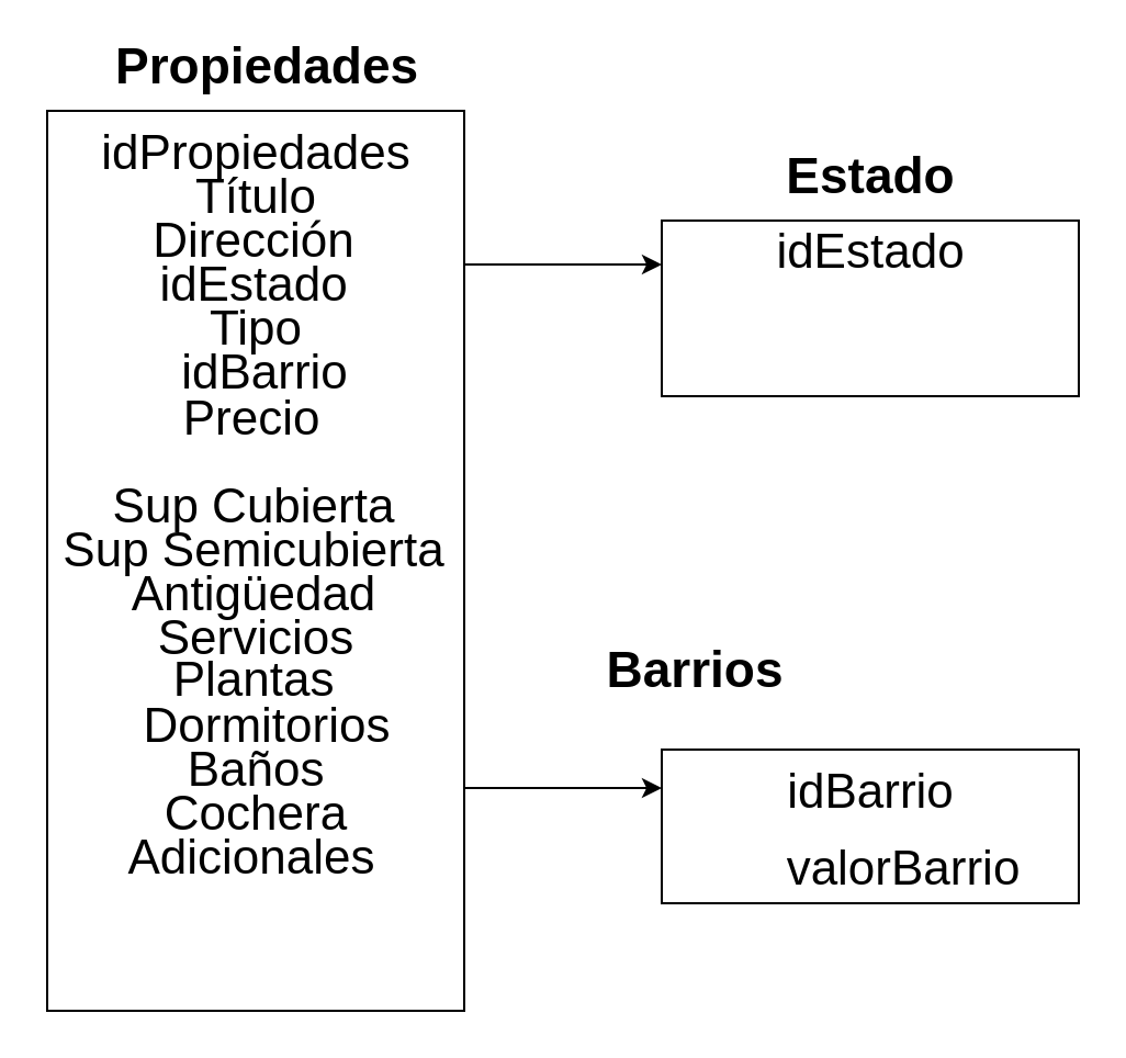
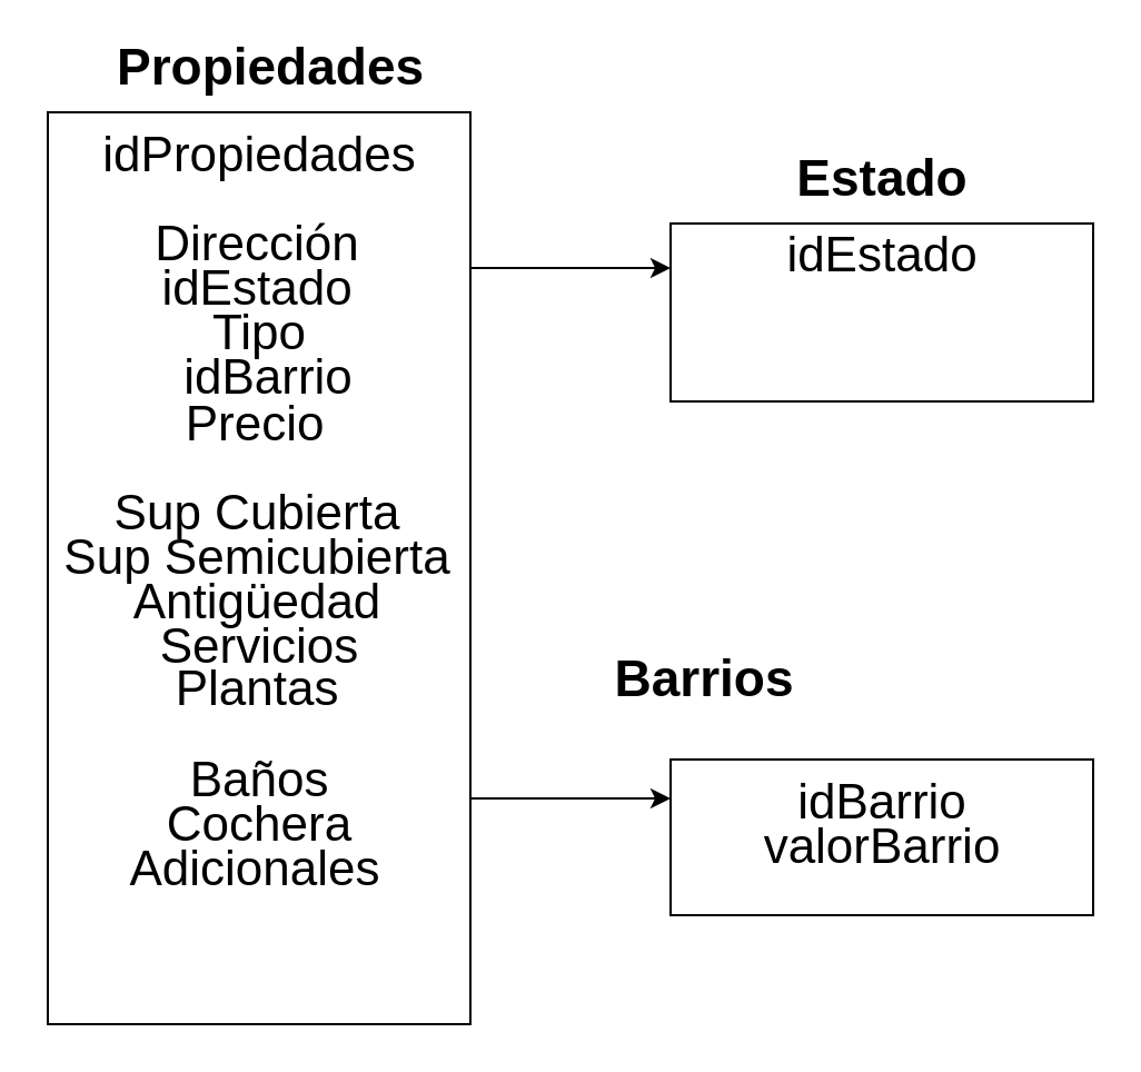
- <mxCell id="6" value="&lt;font style=&quot;font-size: 22px&quot;&gt;Título&lt;/font&gt;" style="text;html=1;align=center;verticalAlign=middle;resizable=0;points=[];autosize=1;" parent="1" vertex="1"><mxGeometry x="81" y="80" width="70" height="20" as="geometry" /></mxCell>
- <mxCell id="14" value="&lt;font style=&quot;font-size: 22px&quot;&gt;Dormitorios&lt;/font&gt;" style="text;html=1;align=center;verticalAlign=middle;resizable=0;points=[];autosize=1;" parent="1" vertex="1"><mxGeometry x="56" y="321" width="130" height="20" as="geometry" /></mxCell>
- <mxCell id="26" value="&lt;font style=&quot;font-size: 22px&quot;&gt;valorBarrio&lt;/font&gt;" style="text;html=1;align=center;verticalAlign=middle;resizable=0;points=[];autosize=1;" parent="1" vertex="1"><mxGeometry x="351" y="386" width="120" height="20" as="geometry" /></mxCell>
+ <mxCell id="26" value="&lt;font style=&quot;font-size: 22px&quot;&gt;valorBarrio&lt;/font&gt;" style="text;html=1;align=center;verticalAlign=middle;resizable=0;points=[];autosize=1;" parent="1" vertex="1"><mxGeometry x="336" y="371" width="120" height="20" as="geometry" /></mxCell>
